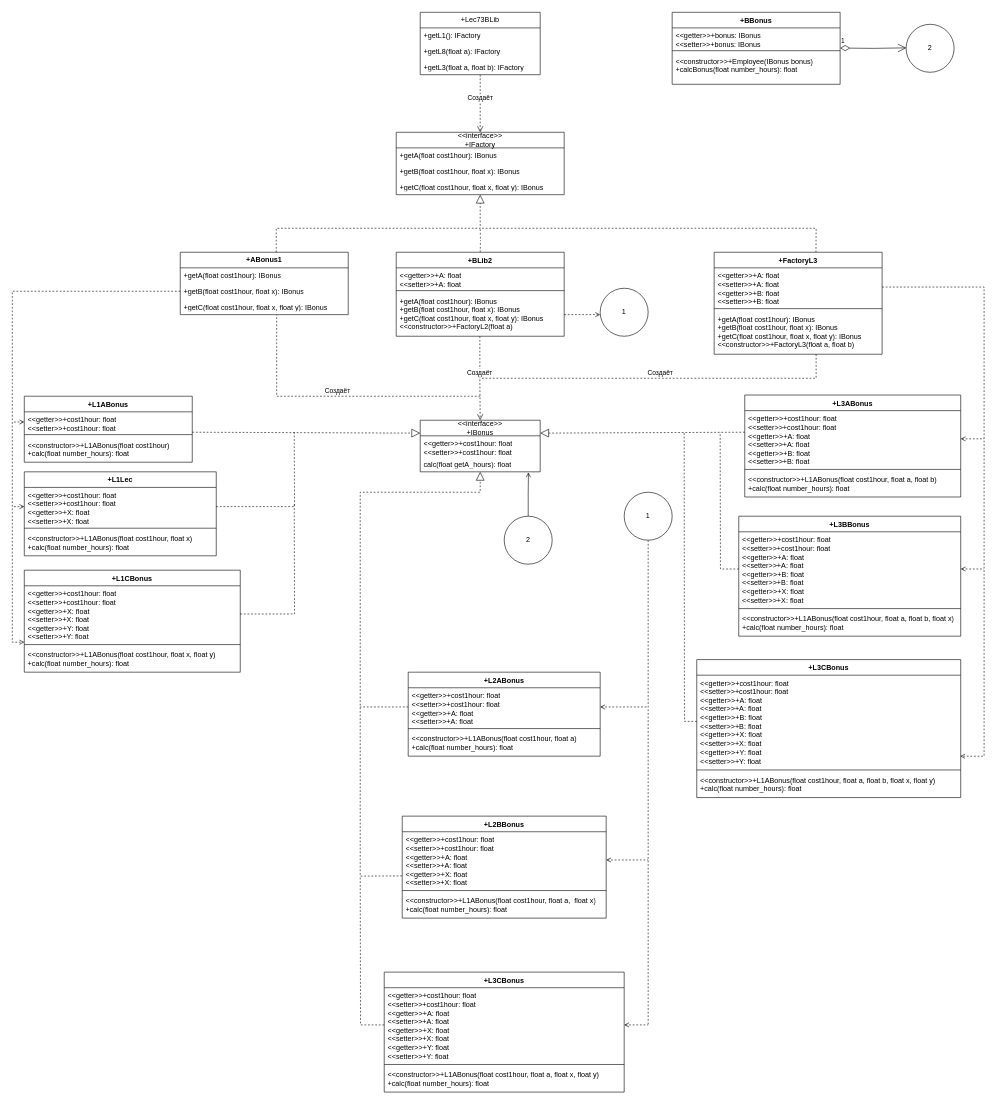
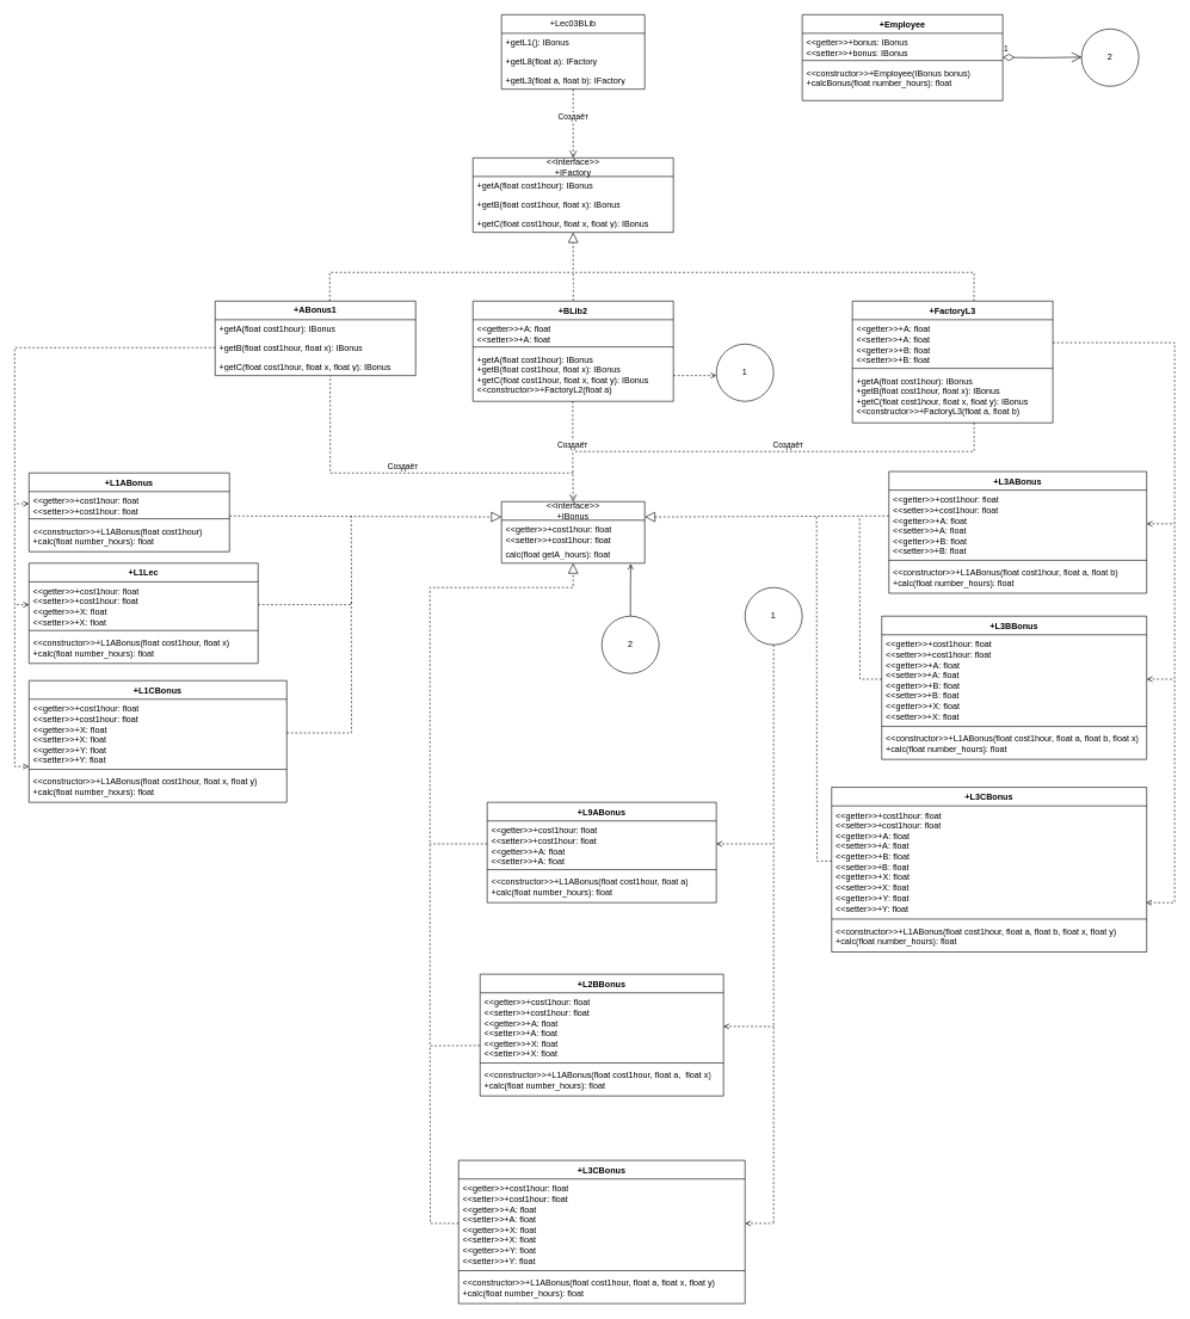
- <mxCell id="2" value="+Lec73BLib" style="swimlane;fontStyle=0;childLayout=stackLayout;horizontal=1;startSize=26;fillColor=none;horizontalStack=0;resizeParent=1;resizeParentMax=0;resizeLast=0;collapsible=1;marginBottom=0;whiteSpace=wrap;html=1;" parent="1" vertex="1"><mxGeometry x="700" y="20" width="200" height="104" as="geometry" /></mxCell>
+ <mxCell id="2" value="+Lec03BLib" style="swimlane;fontStyle=0;childLayout=stackLayout;horizontal=1;startSize=26;fillColor=none;horizontalStack=0;resizeParent=1;resizeParentMax=0;resizeLast=0;collapsible=1;marginBottom=0;whiteSpace=wrap;html=1;" parent="1" vertex="1"><mxGeometry x="700" y="20" width="200" height="104" as="geometry" /></mxCell>
- <mxCell id="81" value="+BBonus" style="swimlane;fontStyle=1;align=center;verticalAlign=top;childLayout=stackLayout;horizontal=1;startSize=26;horizontalStack=0;resizeParent=1;resizeParentMax=0;resizeLast=0;collapsible=1;marginBottom=0;whiteSpace=wrap;html=1;" parent="1" vertex="1"><mxGeometry x="1120" y="20" width="280" height="120" as="geometry" /></mxCell>
+ <mxCell id="81" value="+Employee" style="swimlane;fontStyle=1;align=center;verticalAlign=top;childLayout=stackLayout;horizontal=1;startSize=26;horizontalStack=0;resizeParent=1;resizeParentMax=0;resizeLast=0;collapsible=1;marginBottom=0;whiteSpace=wrap;html=1;" parent="1" vertex="1"><mxGeometry x="1120" y="20" width="280" height="120" as="geometry" /></mxCell>
- <mxCell id="3" value="+getL1(): IFactory" style="text;strokeColor=none;fillColor=none;align=left;verticalAlign=top;spacingLeft=4;spacingRight=4;overflow=hidden;rotatable=0;points=[[0,0.5],[1,0.5]];portConstraint=eastwest;whiteSpace=wrap;html=1;" parent="2" vertex="1"><mxGeometry y="26" width="200" height="26" as="geometry" /></mxCell>
+ <mxCell id="3" value="+getL1(): IBonus" style="text;strokeColor=none;fillColor=none;align=left;verticalAlign=top;spacingLeft=4;spacingRight=4;overflow=hidden;rotatable=0;points=[[0,0.5],[1,0.5]];portConstraint=eastwest;whiteSpace=wrap;html=1;" parent="2" vertex="1"><mxGeometry y="26" width="200" height="26" as="geometry" /></mxCell>
- <mxCell id="48" value="+L2ABonus" style="swimlane;fontStyle=1;align=center;verticalAlign=top;childLayout=stackLayout;horizontal=1;startSize=26;horizontalStack=0;resizeParent=1;resizeParentMax=0;resizeLast=0;collapsible=1;marginBottom=0;whiteSpace=wrap;html=1;" parent="1" vertex="1"><mxGeometry x="680" y="1120" width="320" height="140" as="geometry" /></mxCell>
+ <mxCell id="48" value="+L9ABonus" style="swimlane;fontStyle=1;align=center;verticalAlign=top;childLayout=stackLayout;horizontal=1;startSize=26;horizontalStack=0;resizeParent=1;resizeParentMax=0;resizeLast=0;collapsible=1;marginBottom=0;whiteSpace=wrap;html=1;" parent="1" vertex="1"><mxGeometry x="680" y="1120" width="320" height="140" as="geometry" /></mxCell>
